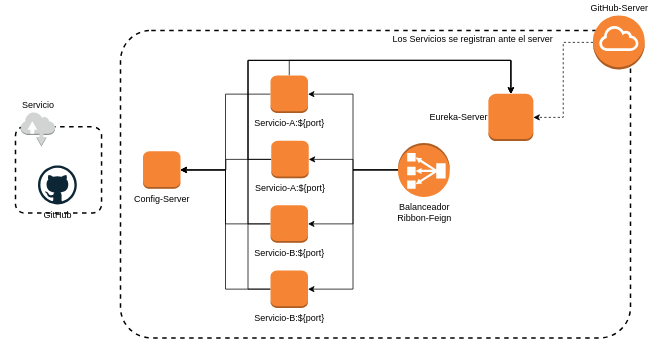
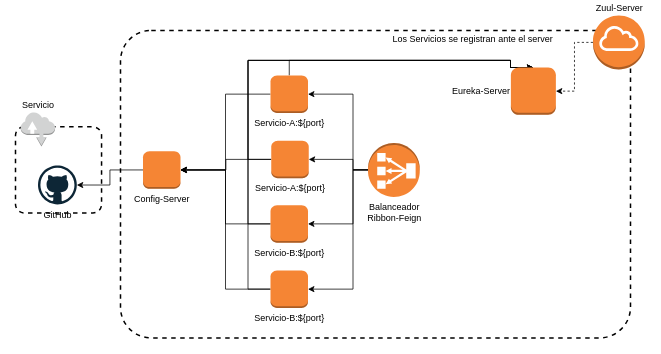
- <mxCell id="10" value="GitHub-Server" style="outlineConnect=0;dashed=0;verticalLabelPosition=top;verticalAlign=bottom;align=center;html=1;shape=mxgraph.aws3.internet_gateway;fillColor=#F58534;gradientColor=none;fontColor=#000000;labelPosition=center;" parent="1" vertex="1"><mxGeometry x="790" y="20" width="69" height="72" as="geometry" /></mxCell>
+ <mxCell id="10" value="Zuul-Server" style="outlineConnect=0;dashed=0;verticalLabelPosition=top;verticalAlign=bottom;align=center;html=1;shape=mxgraph.aws3.internet_gateway;fillColor=#F58534;gradientColor=none;fontColor=#000000;labelPosition=center;" parent="1" vertex="1"><mxGeometry x="790" y="20" width="69" height="72" as="geometry" /></mxCell>
- <mxCell id="25" value="Eureka-Server" style="outlineConnect=0;dashed=0;verticalLabelPosition=middle;verticalAlign=middle;align=right;html=1;shape=mxgraph.aws3.instance;fillColor=#F58534;gradientColor=none;fontColor=#000000;labelPosition=left;" parent="1" vertex="1"><mxGeometry x="650.5" y="124.5" width="60" height="63" as="geometry" /></mxCell>
+ <mxCell id="25" value="Eureka-Server" style="outlineConnect=0;dashed=0;verticalLabelPosition=middle;verticalAlign=middle;align=right;html=1;shape=mxgraph.aws3.instance;fillColor=#F58534;gradientColor=none;fontColor=#000000;labelPosition=left;" parent="1" vertex="1"><mxGeometry x="680.5" y="89.5" width="60" height="63" as="geometry" /></mxCell>
- <mxCell id="15" value="Balanceador&lt;br&gt;Ribbon-Feign" style="outlineConnect=0;dashed=0;verticalLabelPosition=bottom;verticalAlign=top;align=center;html=1;shape=mxgraph.aws3.classic_load_balancer;fillColor=#F58534;gradientColor=none;fontColor=#000000;direction=west;" parent="1" vertex="1"><mxGeometry x="530" y="190" width="69" height="72" as="geometry" /></mxCell>
+ <mxCell id="15" value="Balanceador&lt;br&gt;Ribbon-Feign" style="outlineConnect=0;dashed=0;verticalLabelPosition=bottom;verticalAlign=top;align=center;html=1;shape=mxgraph.aws3.classic_load_balancer;fillColor=#F58534;gradientColor=none;fontColor=#000000;direction=west;" parent="1" vertex="1"><mxGeometry x="490" y="190" width="69" height="72" as="geometry" /></mxCell>
+ <mxCell id="27" style="edgeStyle=orthogonalEdgeStyle;rounded=0;orthogonalLoop=1;jettySize=auto;html=1;" edge="1" parent="1" source="28" target="29"><mxGeometry relative="1" as="geometry" /></mxCell>
